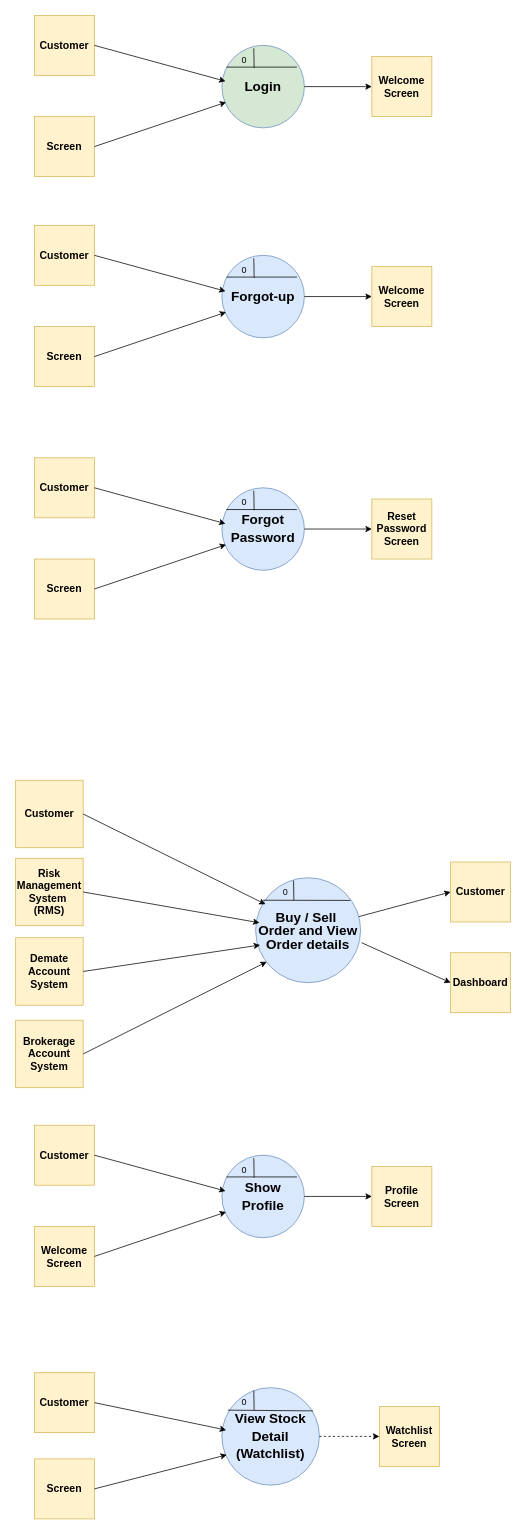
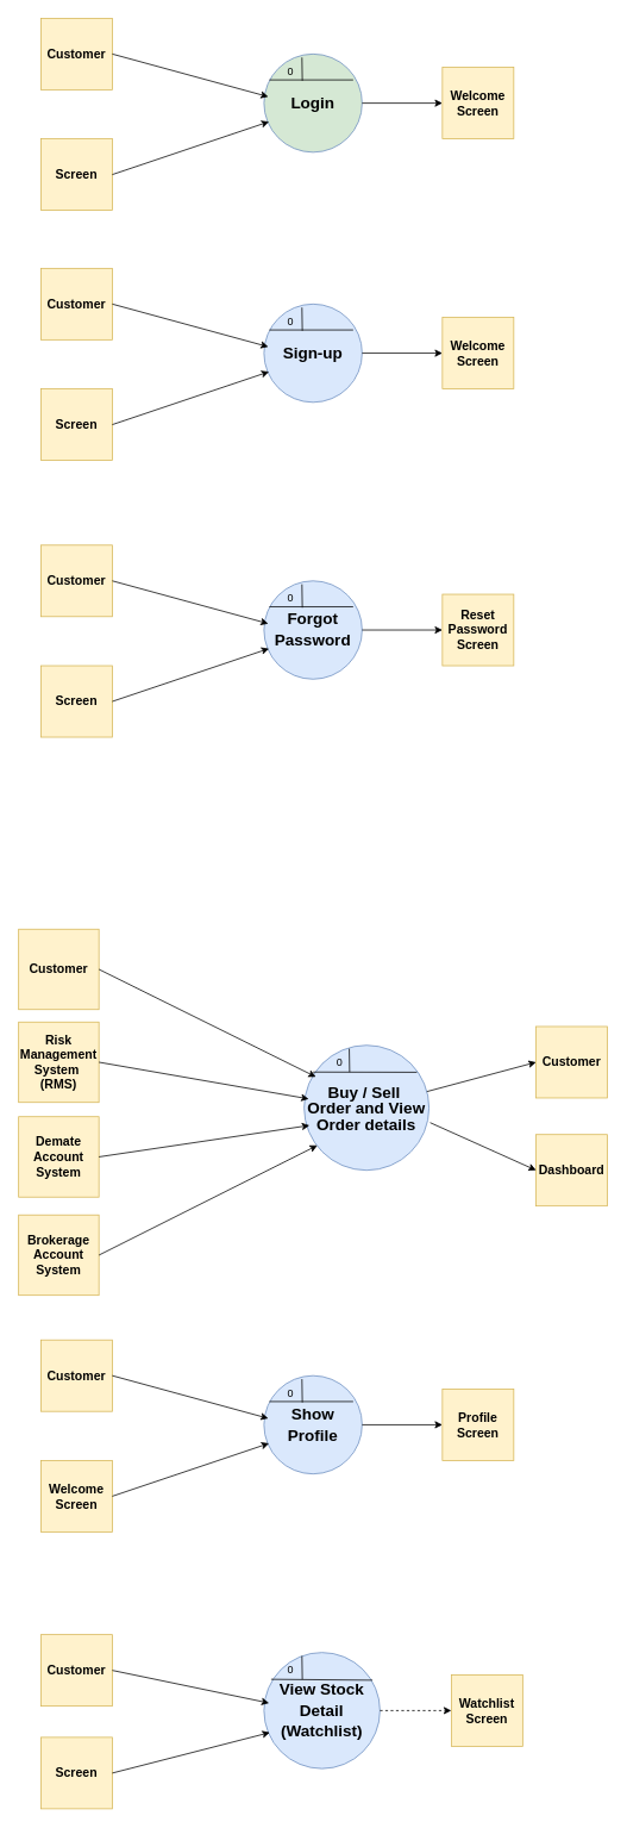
- <mxCell id="14" value="&lt;h2 style=&quot;line-height: 130%&quot;&gt;Forgot-up&lt;/h2&gt;" style="ellipse;whiteSpace=wrap;html=1;aspect=fixed;fillColor=#dae8fc;strokeColor=#6c8ebf;" vertex="1" parent="1"><mxGeometry x="295" y="340" width="110" height="110" as="geometry" /></mxCell>
+ <mxCell id="14" value="&lt;h2 style=&quot;line-height: 130%&quot;&gt;Sign-up&lt;/h2&gt;" style="ellipse;whiteSpace=wrap;html=1;aspect=fixed;fillColor=#dae8fc;strokeColor=#6c8ebf;" vertex="1" parent="1"><mxGeometry x="295" y="340" width="110" height="110" as="geometry" /></mxCell>
